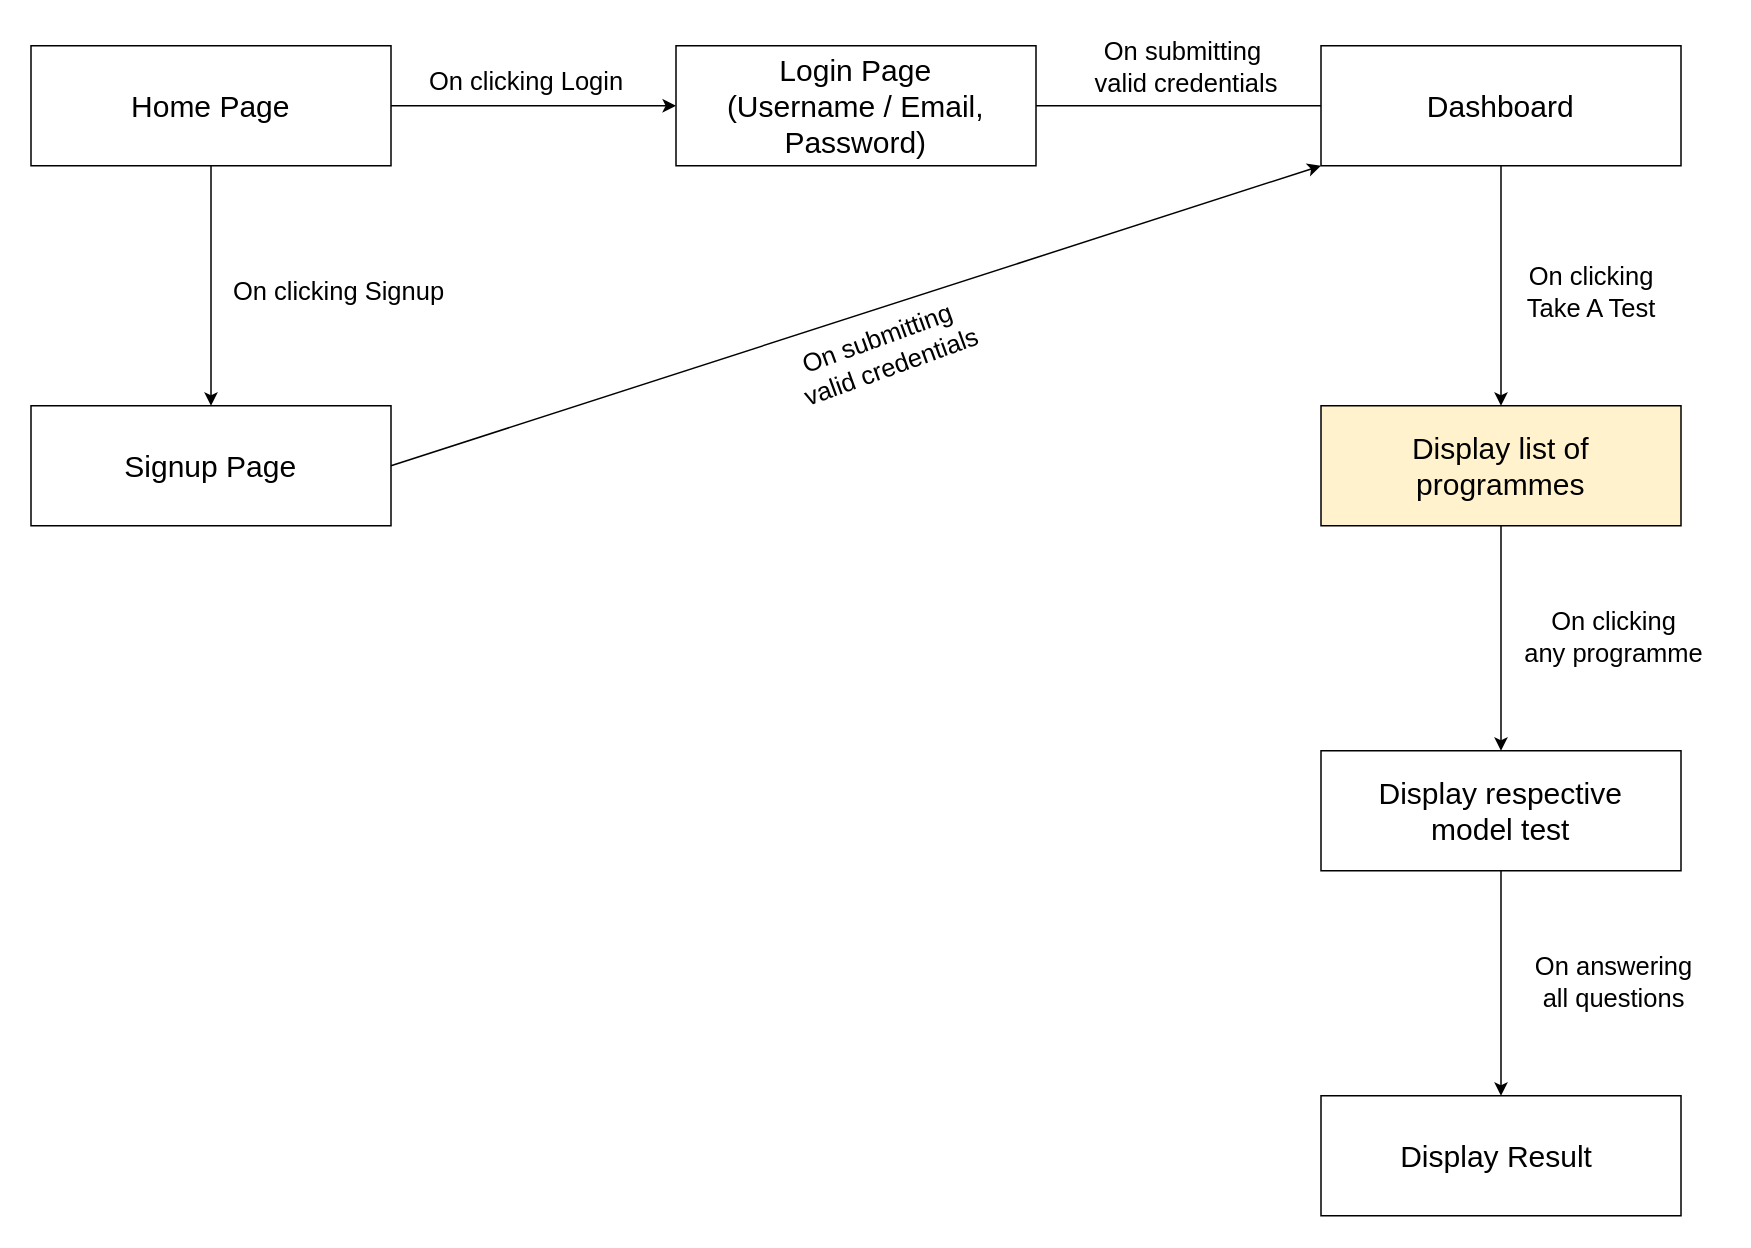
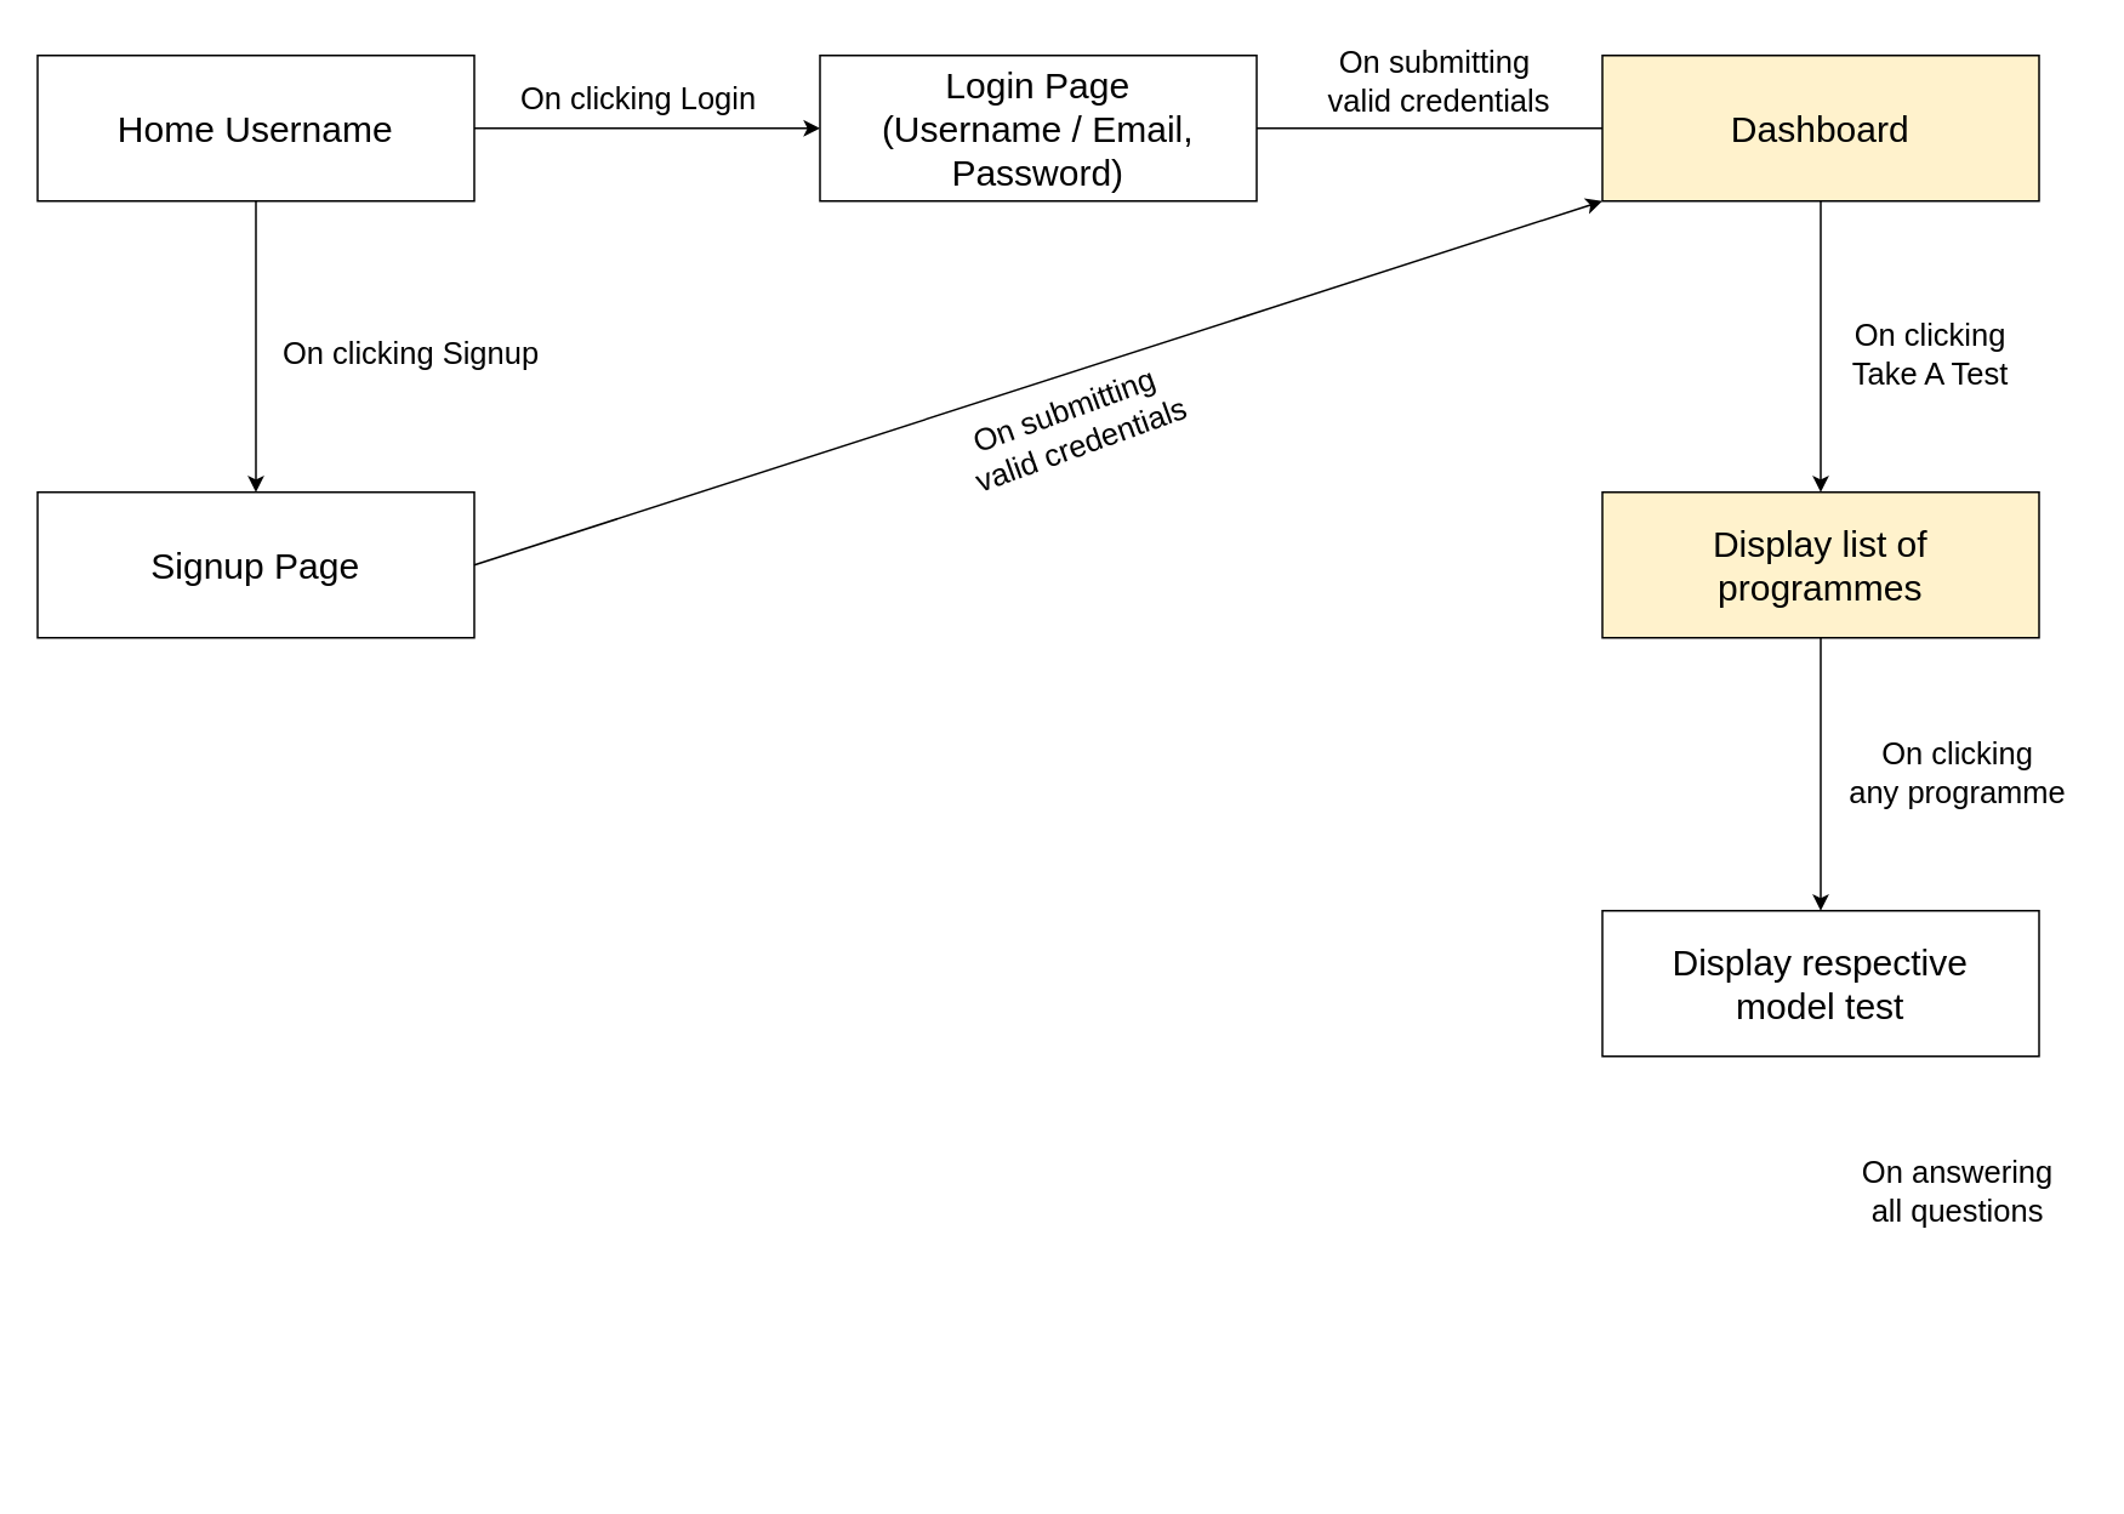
- <mxCell id="14" value="&lt;font style=&quot;font-size: 20px;&quot;&gt;Home Page&lt;br&gt;&lt;/font&gt;" style="rounded=0;whiteSpace=wrap;html=1;" vertex="1" parent="1"><mxGeometry x="20" y="30" width="240" height="80" as="geometry" /></mxCell>
+ <mxCell id="14" value="&lt;font style=&quot;font-size: 20px;&quot;&gt;Home Username&lt;br&gt;&lt;/font&gt;" style="rounded=0;whiteSpace=wrap;html=1;" vertex="1" parent="1"><mxGeometry x="20" y="30" width="240" height="80" as="geometry" /></mxCell>
- <mxCell id="6" value="&lt;font style=&quot;font-size: 20px;&quot;&gt;Dashboard&lt;br&gt;&lt;/font&gt;" style="rounded=0;whiteSpace=wrap;html=1;" vertex="1" parent="1"><mxGeometry x="880" y="30" width="240" height="80" as="geometry" /></mxCell>
+ <mxCell id="6" value="&lt;font style=&quot;font-size: 20px;&quot;&gt;Dashboard&lt;br&gt;&lt;/font&gt;" style="rounded=0;whiteSpace=wrap;html=1;fillColor=#fff2cc;" vertex="1" parent="1"><mxGeometry x="880" y="30" width="240" height="80" as="geometry" /></mxCell>
- <mxCell id="16" value="" style="endArrow=classic;html=1;rounded=0;entryX=0.5;entryY=0;entryDx=0;entryDy=0;exitX=0.5;exitY=1;exitDx=0;exitDy=0;" edge="1" parent="1" source="12" target="15"><mxGeometry width="50" height="50" relative="1" as="geometry"><mxPoint x="1000" y="590" as="sourcePoint" /><mxPoint x="999.58" y="730" as="targetPoint" /></mxGeometry></mxCell>
- <mxCell id="15" value="&lt;font style=&quot;font-size: 20px;&quot;&gt;Display Result&amp;nbsp;&lt;br&gt;&lt;/font&gt;" style="rounded=0;whiteSpace=wrap;html=1;" vertex="1" parent="1"><mxGeometry x="880" y="730" width="240" height="80" as="geometry" /></mxCell>
